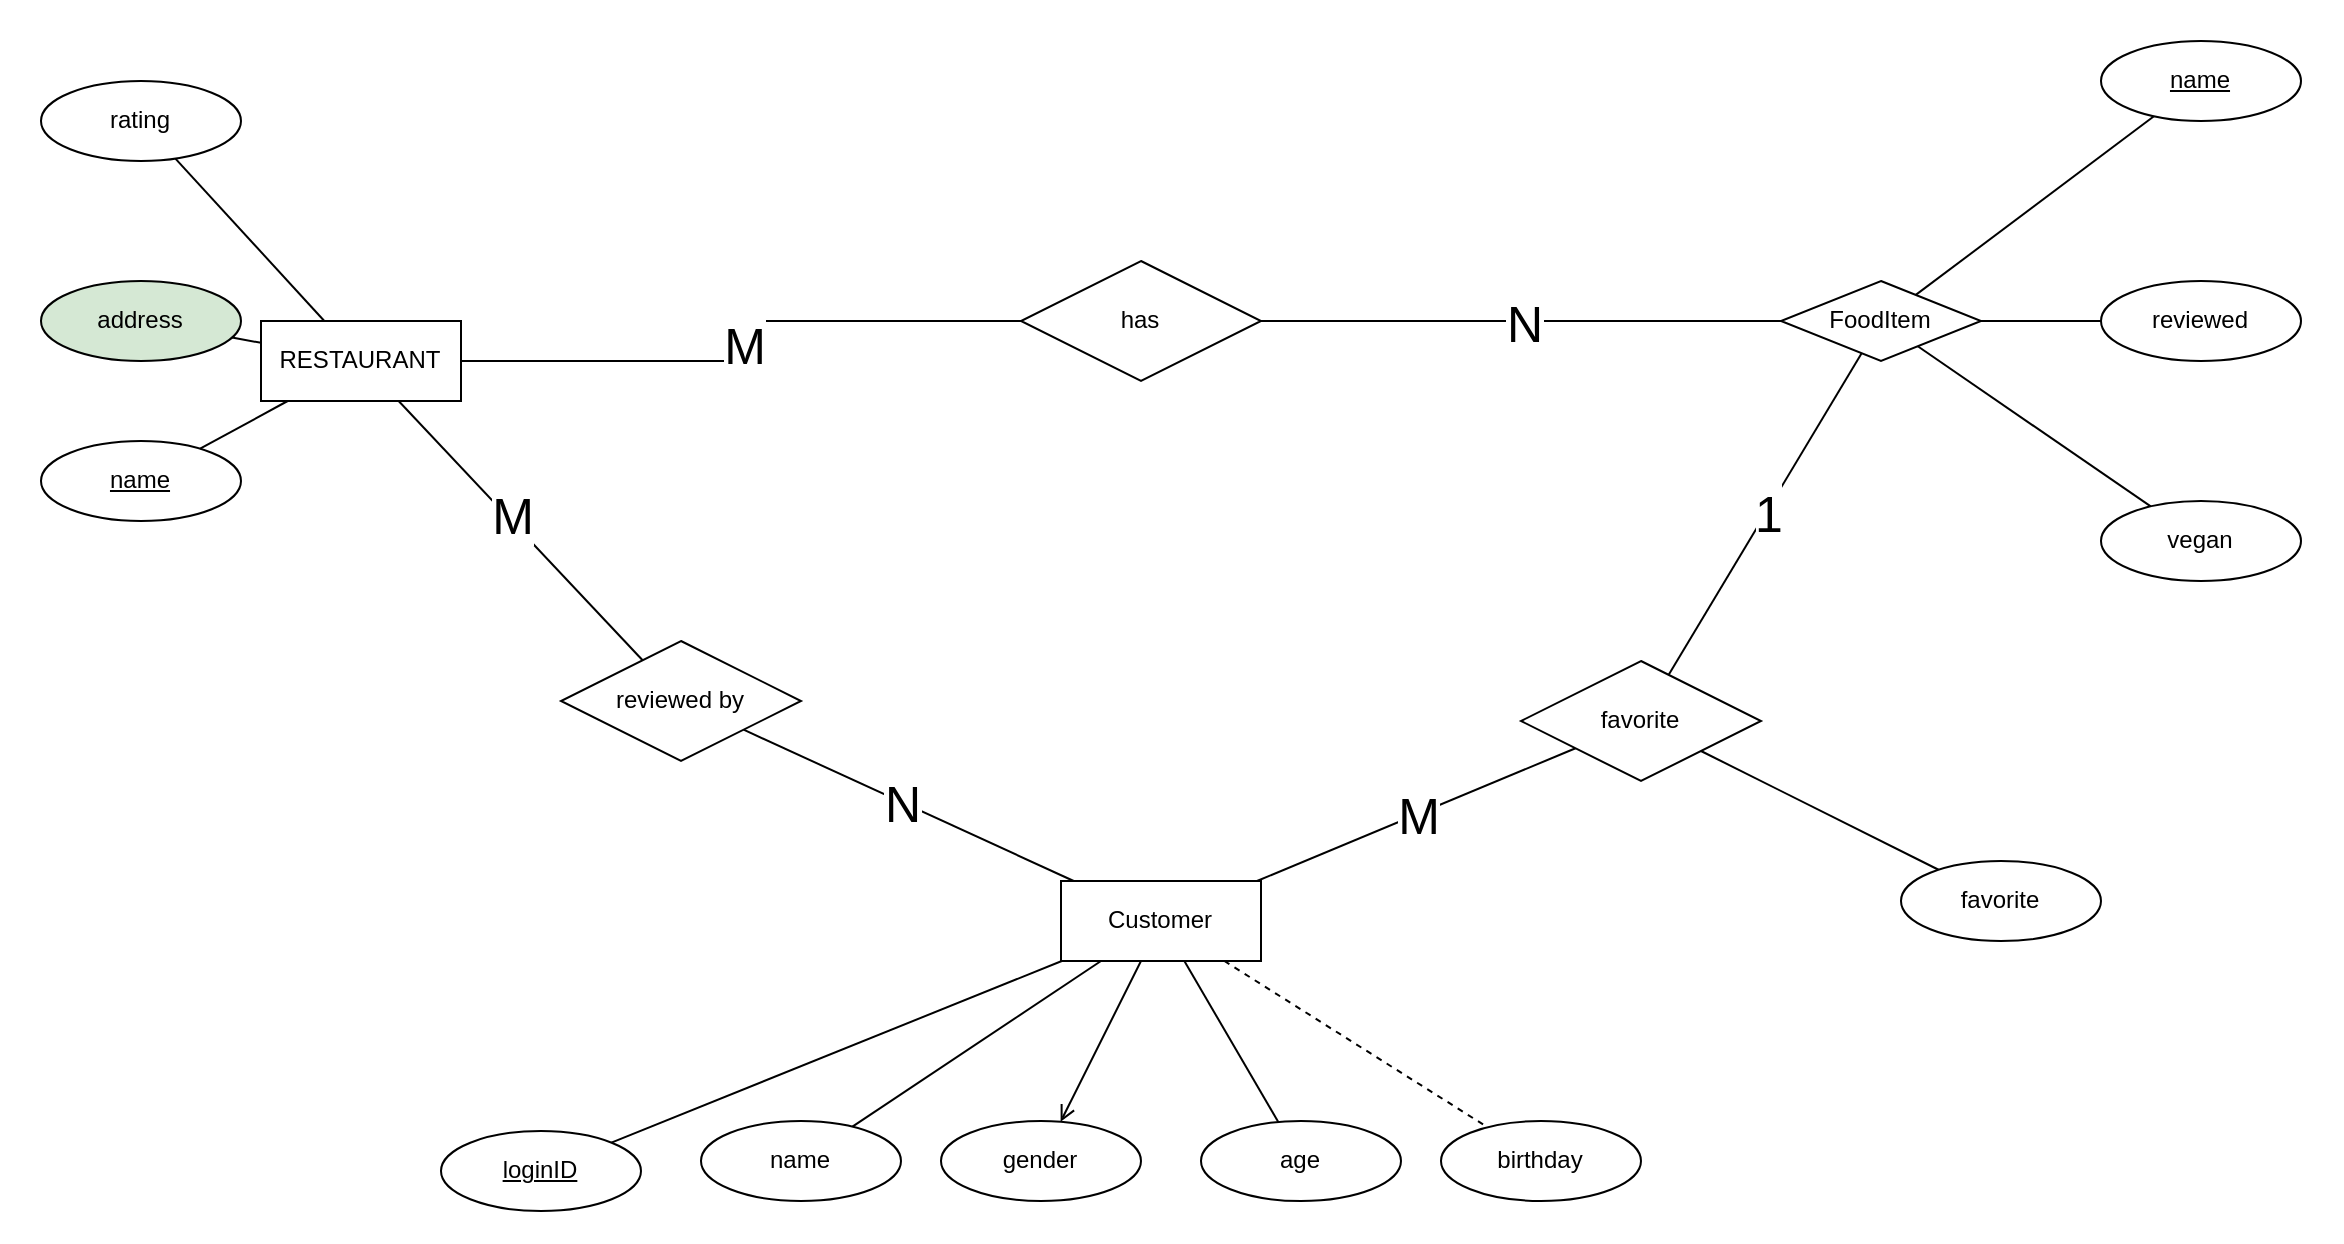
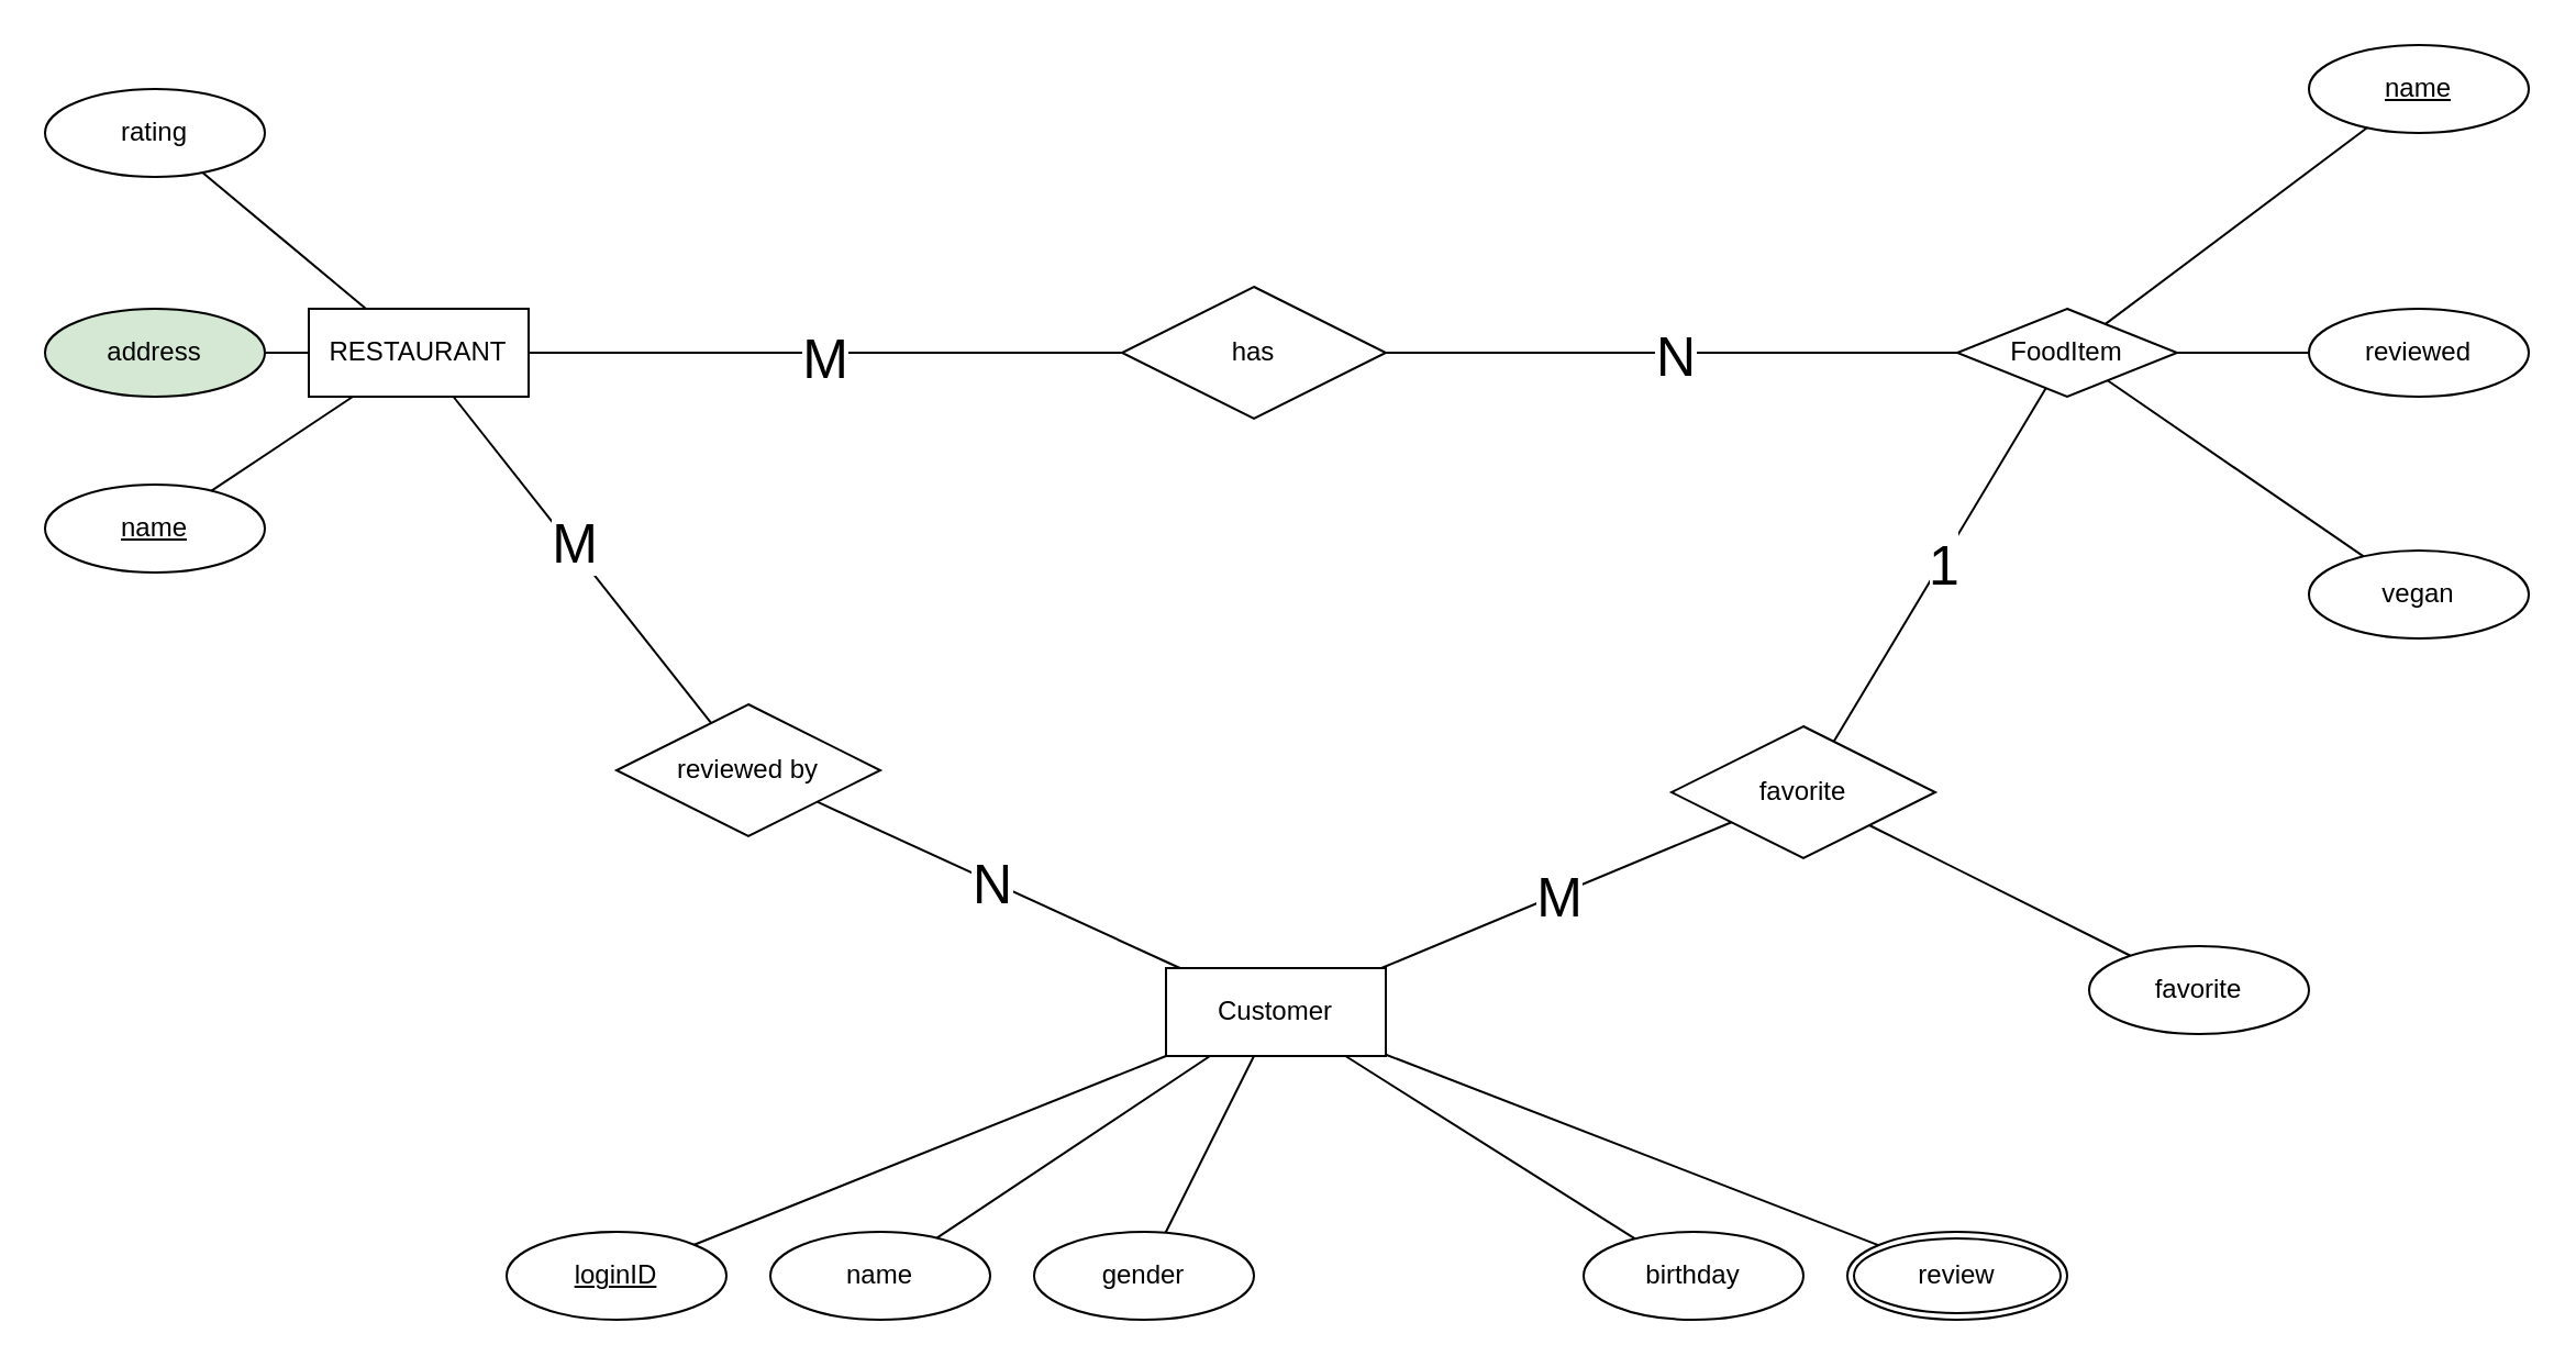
- <mxCell id="8" value="RESTAURANT" style="whiteSpace=wrap;html=1;align=center;" vertex="1" parent="1"><mxGeometry x="130" y="160" width="100" height="40" as="geometry" /></mxCell>
+ <mxCell id="8" value="RESTAURANT" style="whiteSpace=wrap;html=1;align=center;" vertex="1" parent="1"><mxGeometry x="140" y="140" width="100" height="40" as="geometry" /></mxCell>
- <mxCell id="14" style="rounded=0;orthogonalLoop=1;jettySize=auto;html=1;endArrow=none;startFill=0;" edge="1" parent="1" source="21" target="23"><mxGeometry relative="1" as="geometry" /></mxCell>
- <mxCell id="15" style="rounded=0;orthogonalLoop=1;jettySize=auto;html=1;endArrow=none;startFill=0;dashed=1;" edge="1" parent="1" source="21" target="25"><mxGeometry relative="1" as="geometry" /></mxCell>
+ <mxCell id="15" style="rounded=0;orthogonalLoop=1;jettySize=auto;html=1;endArrow=none;startFill=0;" edge="1" parent="1" source="21" target="25"><mxGeometry relative="1" as="geometry" /></mxCell>
+ <mxCell id="16" style="rounded=0;orthogonalLoop=1;jettySize=auto;html=1;endArrow=none;startFill=0;" edge="1" parent="1" source="21" target="27"><mxGeometry relative="1" as="geometry" /></mxCell>
- <mxCell id="13" style="rounded=0;orthogonalLoop=1;jettySize=auto;html=1;endArrow=open;startFill=0;" edge="1" parent="1" source="21" target="24"><mxGeometry relative="1" as="geometry" /></mxCell>
+ <mxCell id="13" style="rounded=0;orthogonalLoop=1;jettySize=auto;html=1;endArrow=none;startFill=0;" edge="1" parent="1" source="21" target="24"><mxGeometry relative="1" as="geometry" /></mxCell>
- <mxCell id="23" value="age" style="ellipse;whiteSpace=wrap;html=1;align=center;" vertex="1" parent="1"><mxGeometry x="600" y="560" width="100" height="40" as="geometry" /></mxCell>
+ <mxCell id="27" value="review" style="ellipse;shape=doubleEllipse;margin=3;whiteSpace=wrap;html=1;align=center;" vertex="1" parent="1"><mxGeometry x="840" y="560" width="100" height="40" as="geometry" /></mxCell>
- <mxCell id="26" value="&lt;u&gt;loginID&lt;/u&gt;" style="ellipse;whiteSpace=wrap;html=1;align=center;" vertex="1" parent="1"><mxGeometry x="220" y="565" width="100" height="40" as="geometry" /></mxCell>
+ <mxCell id="26" value="&lt;u&gt;loginID&lt;/u&gt;" style="ellipse;whiteSpace=wrap;html=1;align=center;" vertex="1" parent="1"><mxGeometry x="230" y="560" width="100" height="40" as="geometry" /></mxCell>
